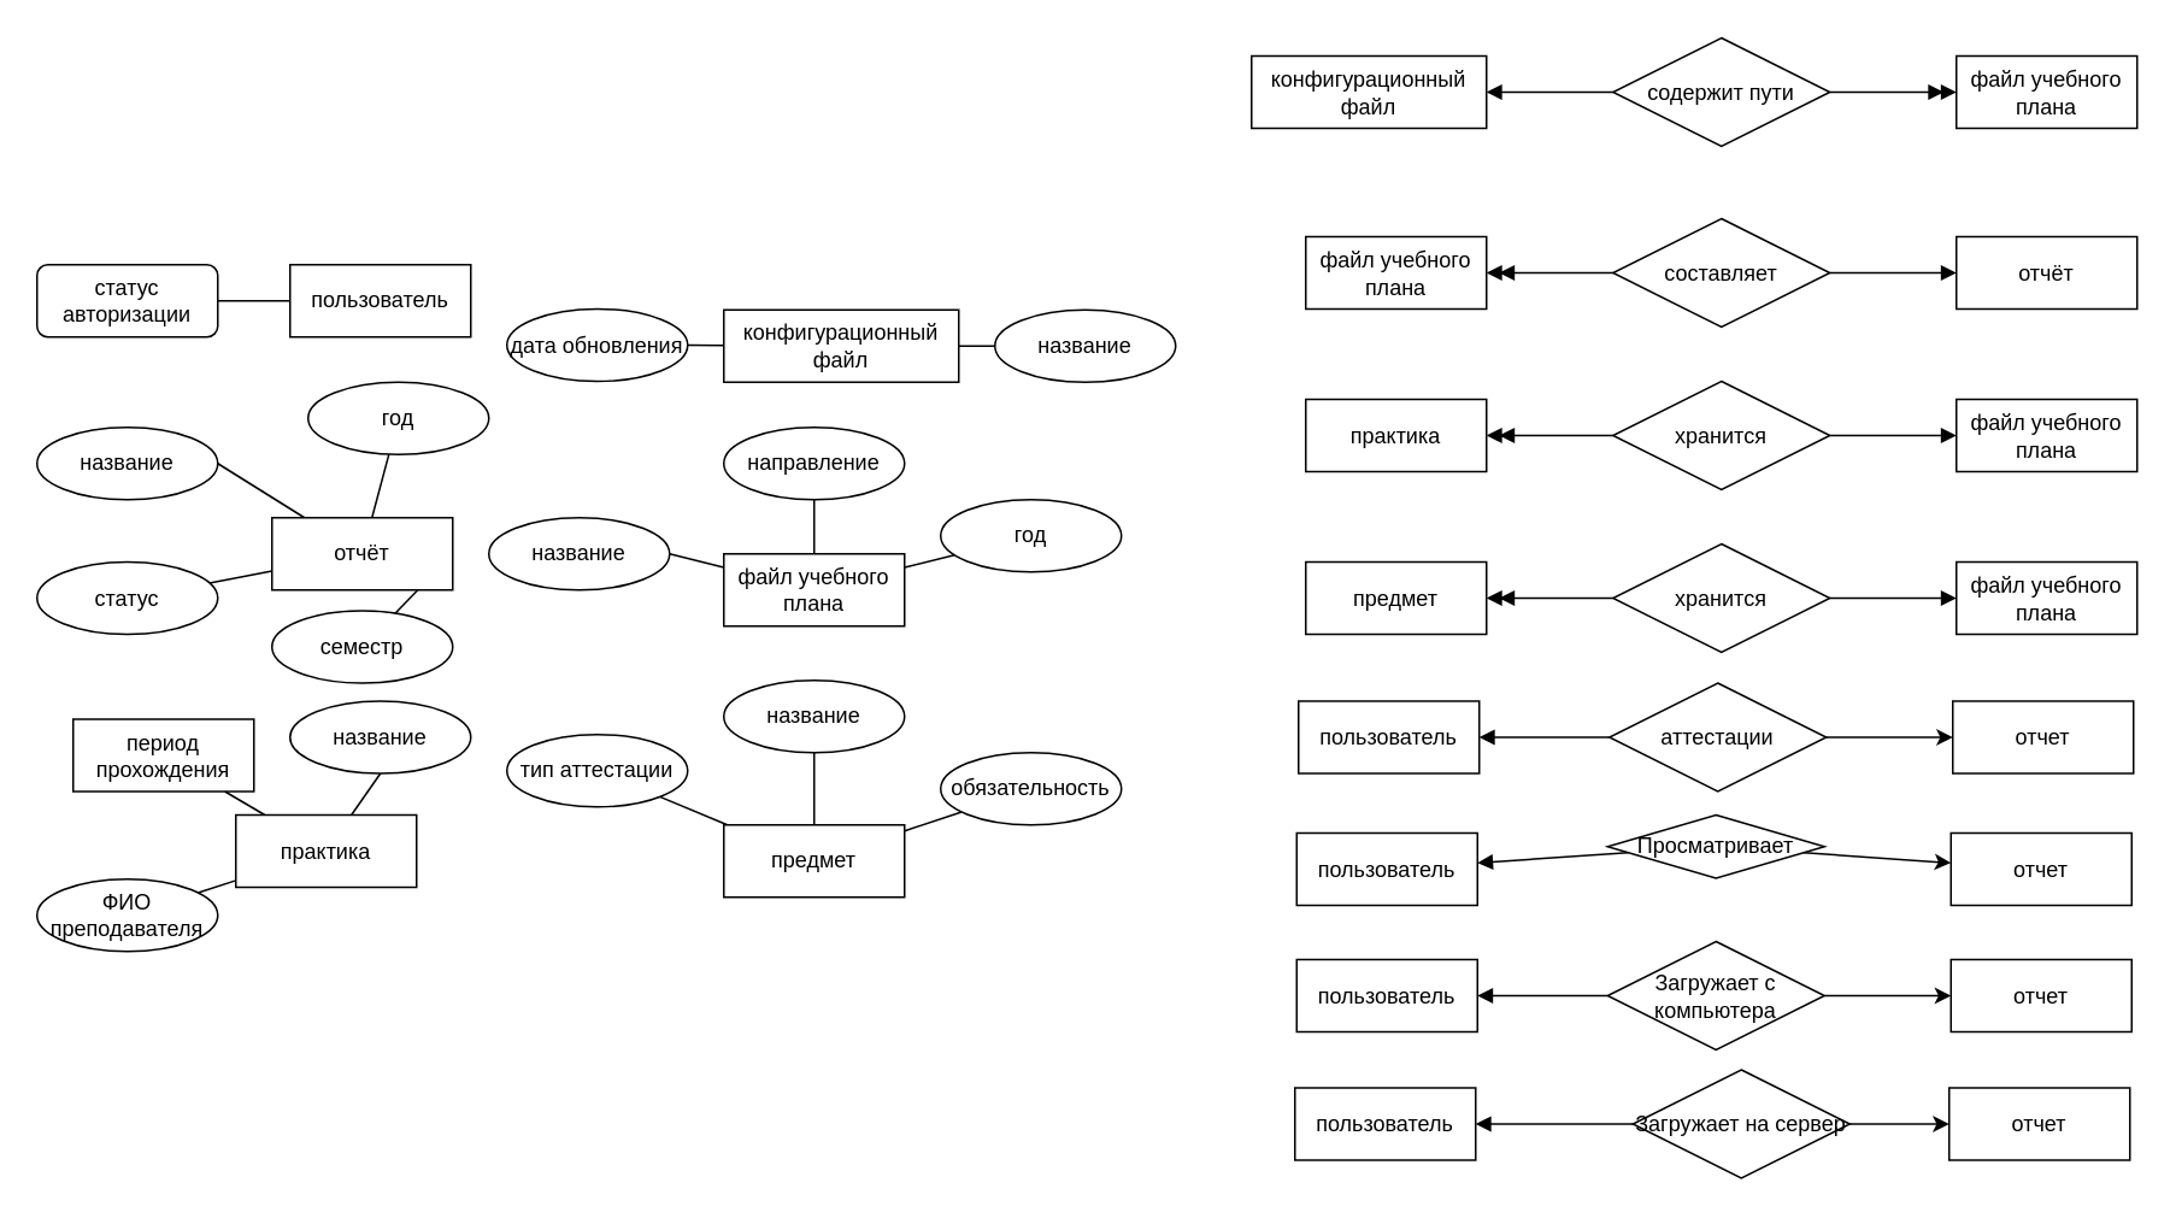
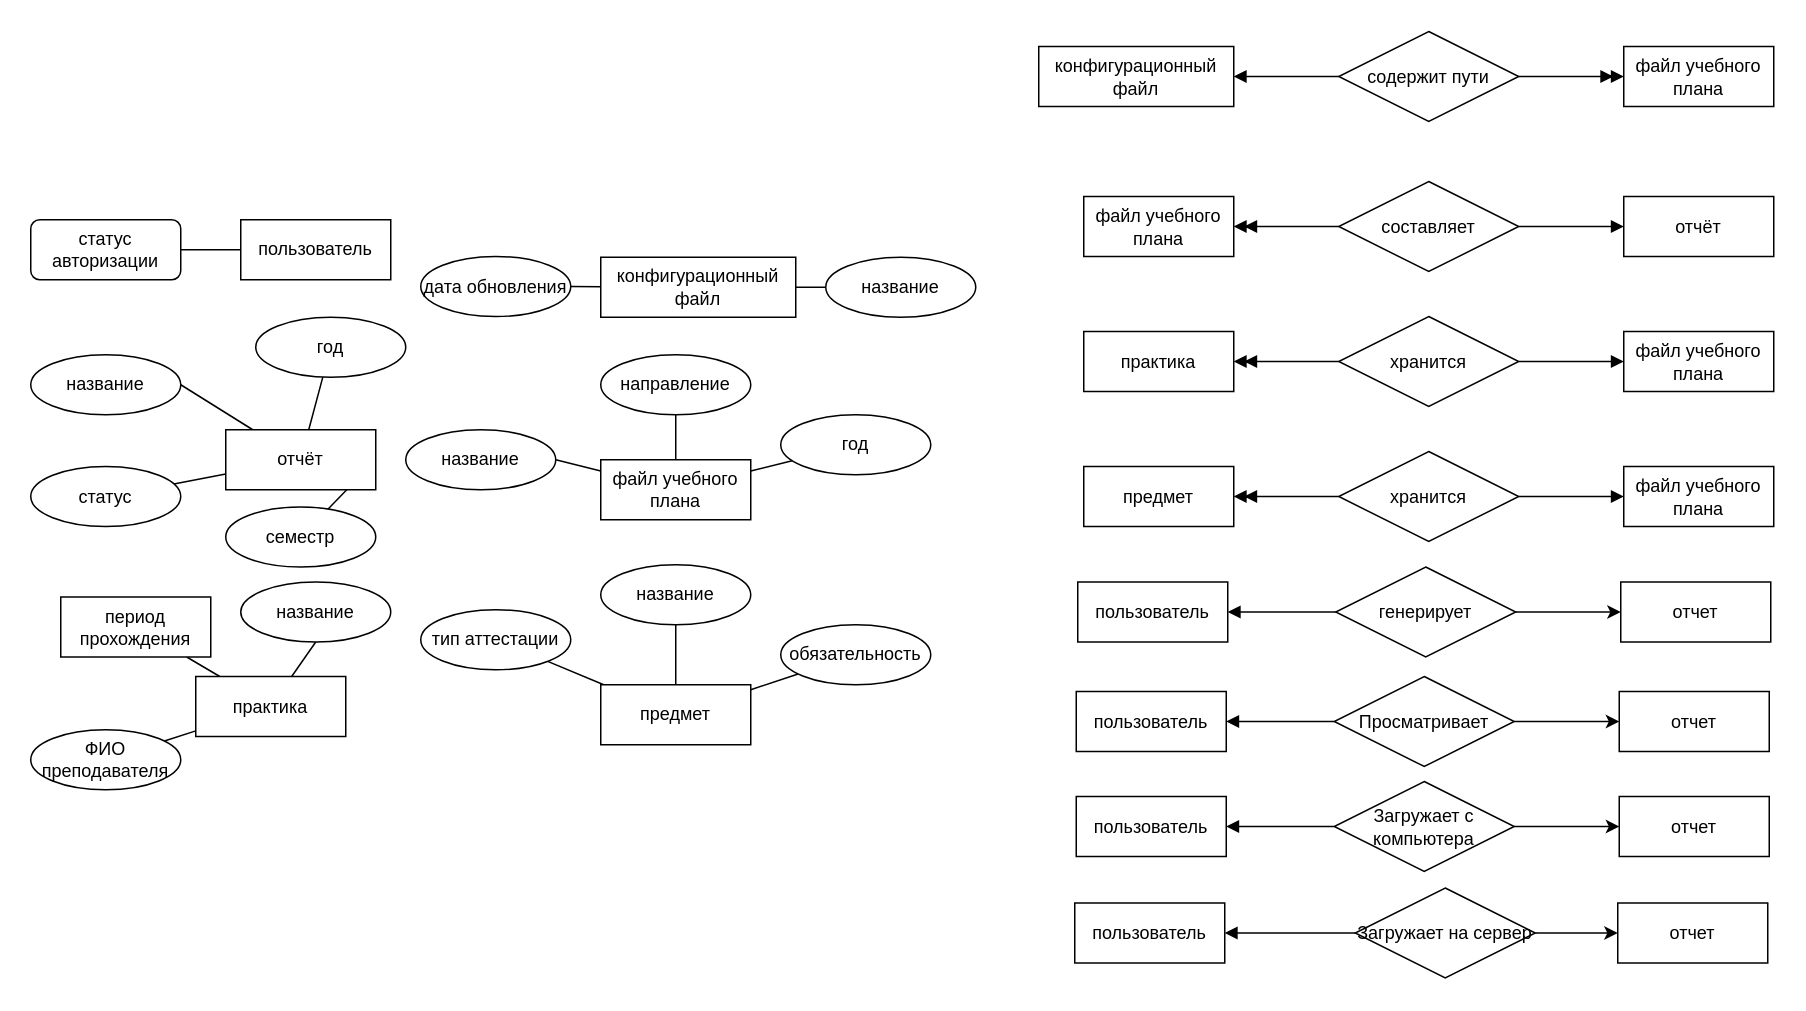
- <mxCell id="70" value="аттестации" style="shape=rhombus;perimeter=rhombusPerimeter;whiteSpace=wrap;html=1;align=center;" vertex="1" parent="1"><mxGeometry x="890" y="377.5" width="120" height="60" as="geometry" /></mxCell>
+ <mxCell id="70" value="генерирует" style="shape=rhombus;perimeter=rhombusPerimeter;whiteSpace=wrap;html=1;align=center;" vertex="1" parent="1"><mxGeometry x="890" y="377.5" width="120" height="60" as="geometry" /></mxCell>
- <mxCell id="73" value="Просматривает" style="shape=rhombus;perimeter=rhombusPerimeter;whiteSpace=wrap;html=1;align=center;" vertex="1" parent="1"><mxGeometry x="889" y="450.5" width="120" height="35" as="geometry" /></mxCell>
+ <mxCell id="73" value="Просматривает" style="shape=rhombus;perimeter=rhombusPerimeter;whiteSpace=wrap;html=1;align=center;" vertex="1" parent="1"><mxGeometry x="889" y="450.5" width="120" height="60" as="geometry" /></mxCell>
